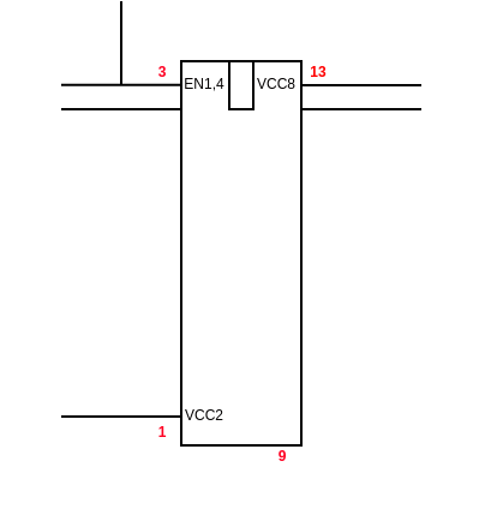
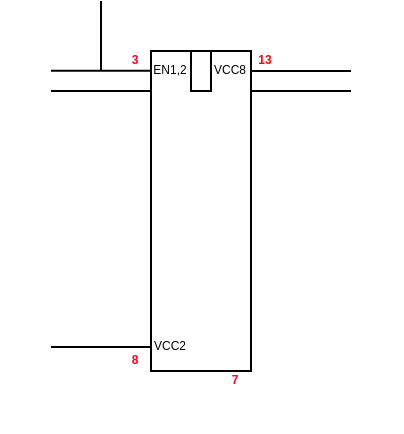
- <mxCell id="9" value="&lt;font color=&quot;#030000&quot;&gt;EN1,4&lt;/font&gt;" style="text;html=1;strokeColor=none;fillColor=none;align=center;verticalAlign=middle;whiteSpace=wrap;rounded=0;fontSize=6;fontColor=#FF0022;" parent="6" vertex="1"><mxGeometry y="5" width="20" height="10" as="geometry" /></mxCell>
+ <mxCell id="9" value="&lt;font color=&quot;#030000&quot;&gt;EN1,2&lt;/font&gt;" style="text;html=1;strokeColor=none;fillColor=none;align=center;verticalAlign=middle;whiteSpace=wrap;rounded=0;fontSize=6;fontColor=#FF0022;" parent="6" vertex="1"><mxGeometry y="5" width="20" height="10" as="geometry" /></mxCell>
- <mxCell id="15" value="&lt;b&gt;&lt;font color=&quot;#ff0022&quot;&gt;1&lt;/font&gt;&lt;/b&gt;" style="text;html=1;strokeColor=none;fillColor=none;align=center;verticalAlign=middle;whiteSpace=wrap;rounded=0;fontSize=6;" parent="5" vertex="1"><mxGeometry x="35" y="150" width="15" height="10" as="geometry" /></mxCell>
+ <mxCell id="15" value="&lt;b&gt;&lt;font color=&quot;#ff0022&quot;&gt;8&lt;/font&gt;&lt;/b&gt;" style="text;html=1;strokeColor=none;fillColor=none;align=center;verticalAlign=middle;whiteSpace=wrap;rounded=0;fontSize=6;" parent="5" vertex="1"><mxGeometry x="35" y="150" width="15" height="10" as="geometry" /></mxCell>
- <mxCell id="2" value="&lt;b&gt;&lt;font color=&quot;#ff0022&quot;&gt;9&lt;/font&gt;&lt;/b&gt;" style="text;html=1;strokeColor=none;fillColor=none;align=center;verticalAlign=middle;whiteSpace=wrap;rounded=0;fontSize=6;" parent="1" vertex="1"><mxGeometry x="110" y="180" width="15" height="10" as="geometry" /></mxCell>
+ <mxCell id="2" value="&lt;b&gt;&lt;font color=&quot;#ff0022&quot;&gt;7&lt;/font&gt;&lt;/b&gt;" style="text;html=1;strokeColor=none;fillColor=none;align=center;verticalAlign=middle;whiteSpace=wrap;rounded=0;fontSize=6;" parent="1" vertex="1"><mxGeometry x="110" y="180" width="15" height="10" as="geometry" /></mxCell>
